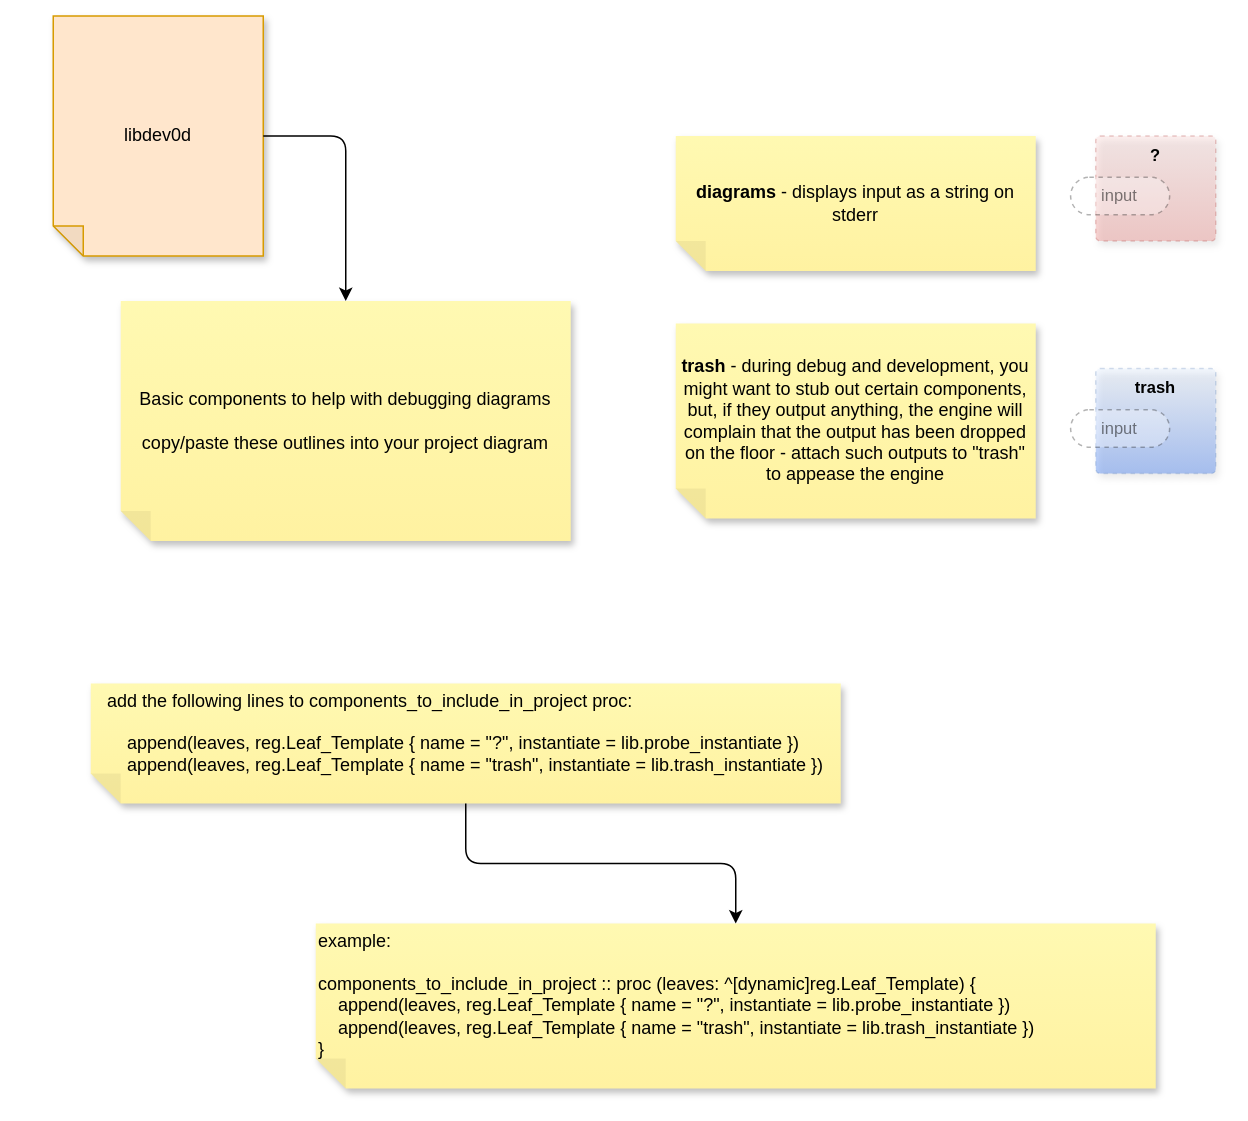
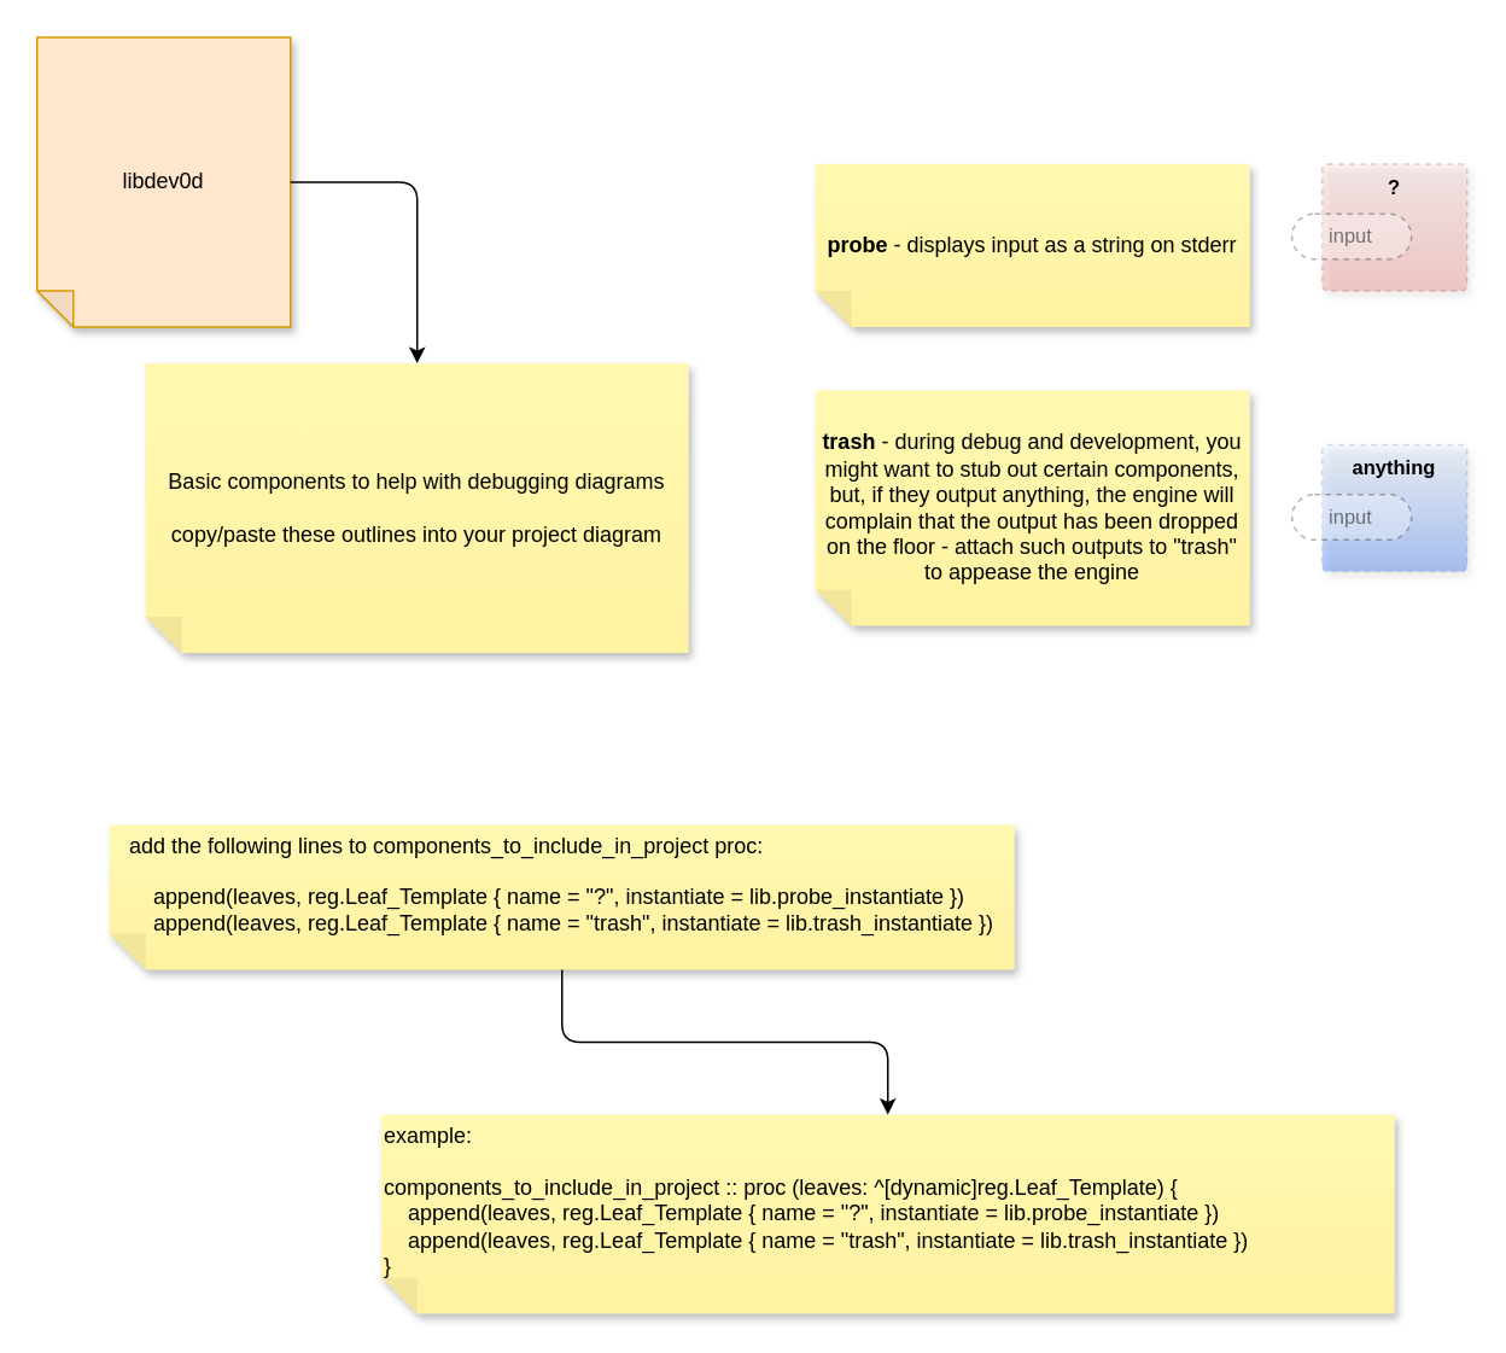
- <mxCell id="12" value="libdev0d" style="shape=note;whiteSpace=wrap;html=1;backgroundOutline=1;darkOpacity=0.05;fillStyle=solid;direction=west;gradientDirection=north;shadow=1;size=20;pointerEvents=1;fillColor=#ffe6cc;strokeColor=#d79b00;" parent="1" vertex="1"><mxGeometry x="35" y="10" width="140" height="160" as="geometry" /></mxCell>
+ <mxCell id="12" value="libdev0d" style="shape=note;whiteSpace=wrap;html=1;backgroundOutline=1;darkOpacity=0.05;fillStyle=solid;direction=west;gradientDirection=north;shadow=1;size=20;pointerEvents=1;fillColor=#ffe6cc;strokeColor=#d79b00;" parent="1" vertex="1"><mxGeometry x="20" y="20" width="140" height="160" as="geometry" /></mxCell>
- <mxCell id="7" value="&lt;b&gt;diagrams&lt;/b&gt; - displays input as a string on stderr" style="shape=note;whiteSpace=wrap;html=1;backgroundOutline=1;fontColor=#000000;darkOpacity=0.05;fillColor=#FFF9B2;strokeColor=none;fillStyle=solid;direction=west;gradientDirection=north;gradientColor=#FFF2A1;shadow=1;size=20;pointerEvents=1;" parent="1" vertex="1"><mxGeometry x="450" y="90" width="240" height="90" as="geometry" /></mxCell>
+ <mxCell id="7" value="&lt;b&gt;probe&lt;/b&gt; - displays input as a string on stderr" style="shape=note;whiteSpace=wrap;html=1;backgroundOutline=1;fontColor=#000000;darkOpacity=0.05;fillColor=#FFF9B2;strokeColor=none;fillStyle=solid;direction=west;gradientDirection=north;gradientColor=#FFF2A1;shadow=1;size=20;pointerEvents=1;" parent="1" vertex="1"><mxGeometry x="450" y="90" width="240" height="90" as="geometry" /></mxCell>
- <mxCell id="5" value="trash" style="rounded=1;whiteSpace=wrap;html=1;sketch=0;container=1;recursiveResize=0;verticalAlign=top;arcSize=6;fontStyle=1;autosize=0;points=[];absoluteArcSize=1;shadow=1;strokeColor=#6c8ebf;fillColor=#dae8fc;fontFamily=Helvetica;fontSize=11;dashed=1;opacity=30;gradientColor=#0050EF;" parent="1" vertex="1"><mxGeometry x="730" y="245" width="80" height="70" as="geometry"><mxRectangle x="-98" y="-1230" width="99" height="26" as="alternateBounds" /></mxGeometry></mxCell>
+ <mxCell id="5" value="anything" style="rounded=1;whiteSpace=wrap;html=1;sketch=0;container=1;recursiveResize=0;verticalAlign=top;arcSize=6;fontStyle=1;autosize=0;points=[];absoluteArcSize=1;shadow=1;strokeColor=#6c8ebf;fillColor=#dae8fc;fontFamily=Helvetica;fontSize=11;dashed=1;opacity=30;gradientColor=#0050EF;" parent="1" vertex="1"><mxGeometry x="730" y="245" width="80" height="70" as="geometry"><mxRectangle x="-98" y="-1230" width="99" height="26" as="alternateBounds" /></mxGeometry></mxCell>
